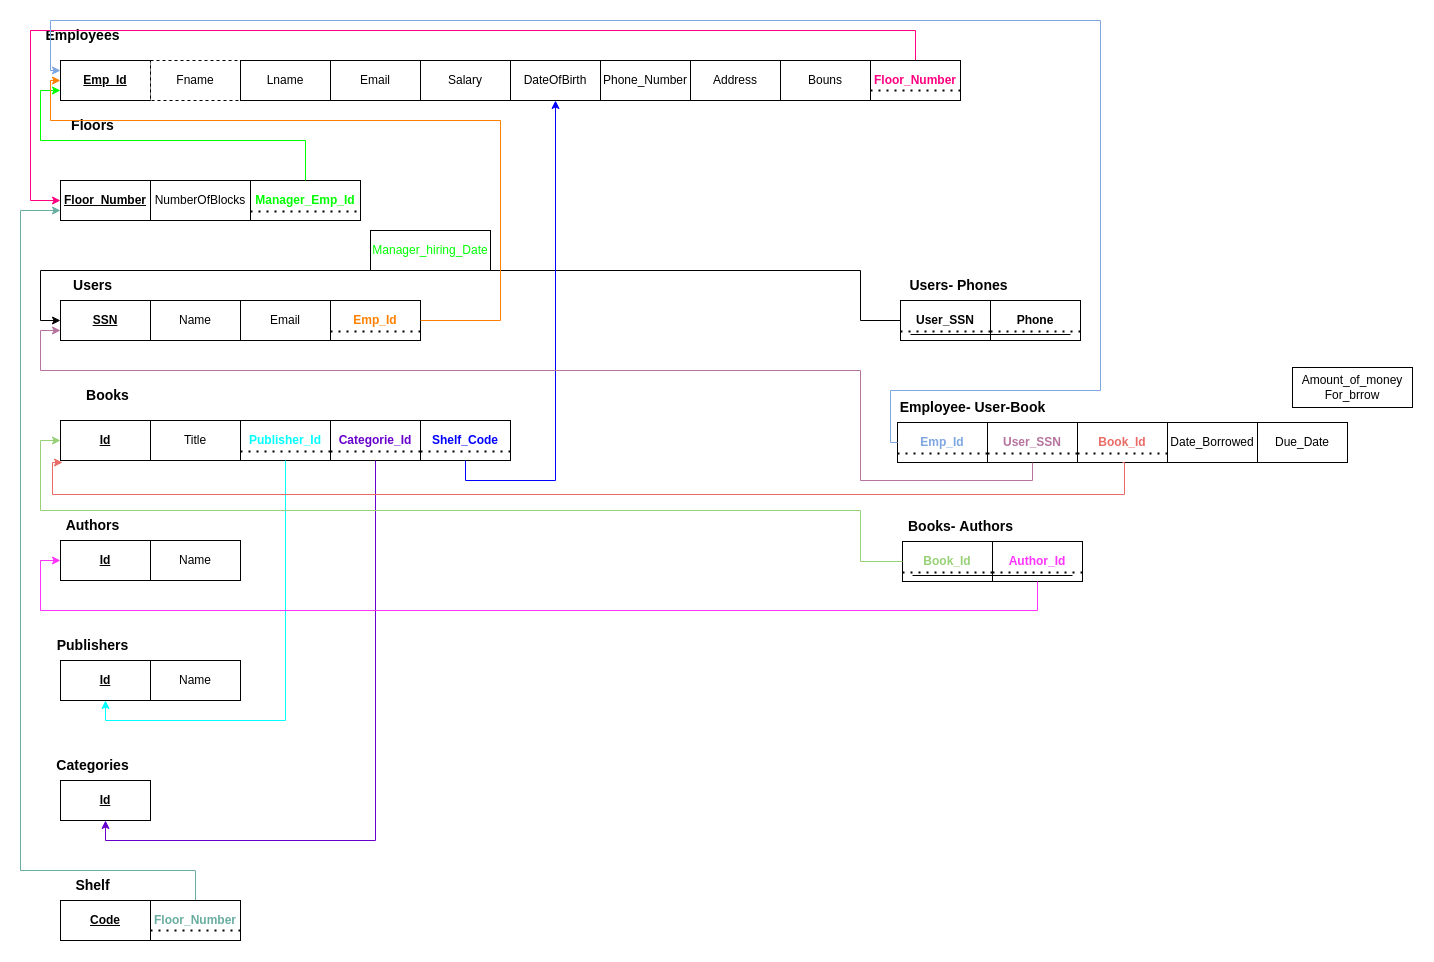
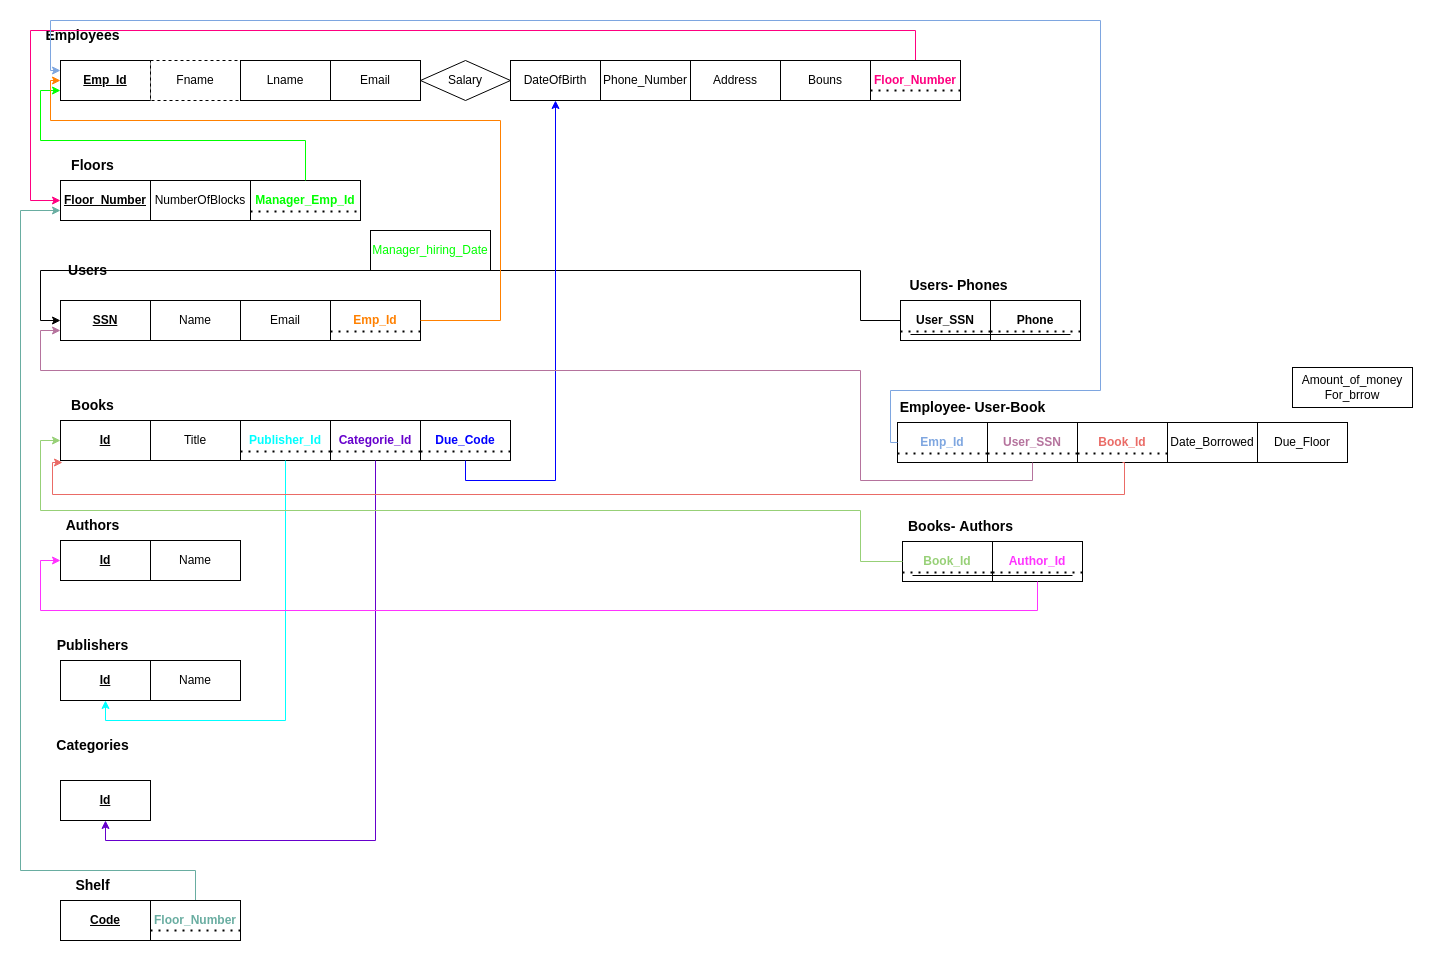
- <mxCell id="7" value="Salary" style="rounded=0;whiteSpace=wrap;html=1;" vertex="1" parent="1"><mxGeometry x="420" y="60" width="90" height="40" as="geometry" /></mxCell>
+ <mxCell id="7" value="Salary" style="rhombus;whiteSpace=wrap;html=1;" vertex="1" parent="1"><mxGeometry x="420" y="60" width="90" height="40" as="geometry" /></mxCell>
- <mxCell id="15" value="&lt;font style=&quot;font-size: 14px;&quot;&gt;&lt;b&gt;Floors&lt;/b&gt;&lt;/font&gt;" style="text;html=1;align=center;verticalAlign=middle;resizable=0;points=[];autosize=1;strokeColor=none;fillColor=none;" vertex="1" parent="1"><mxGeometry x="57" y="110" width="70" height="30" as="geometry" /></mxCell>
+ <mxCell id="15" value="&lt;font style=&quot;font-size: 14px;&quot;&gt;&lt;b&gt;Floors&lt;/b&gt;&lt;/font&gt;" style="text;html=1;align=center;verticalAlign=middle;resizable=0;points=[];autosize=1;strokeColor=none;fillColor=none;" vertex="1" parent="1"><mxGeometry x="57" y="150" width="70" height="30" as="geometry" /></mxCell>
- <mxCell id="18" value="&lt;b&gt;&lt;font style=&quot;font-size: 14px;&quot;&gt;Users&lt;/font&gt;&lt;/b&gt;" style="text;html=1;align=center;verticalAlign=middle;resizable=0;points=[];autosize=1;strokeColor=none;fillColor=none;" vertex="1" parent="1"><mxGeometry x="62" y="270" width="60" height="30" as="geometry" /></mxCell>
+ <mxCell id="18" value="&lt;b&gt;&lt;font style=&quot;font-size: 14px;&quot;&gt;Users&lt;/font&gt;&lt;/b&gt;" style="text;html=1;align=center;verticalAlign=middle;resizable=0;points=[];autosize=1;strokeColor=none;fillColor=none;" vertex="1" parent="1"><mxGeometry x="57" y="255" width="60" height="30" as="geometry" /></mxCell>
- <mxCell id="30" value="&lt;b&gt;&lt;font style=&quot;font-size: 14px;&quot;&gt;Books&lt;/font&gt;&lt;/b&gt;" style="text;html=1;align=center;verticalAlign=middle;resizable=0;points=[];autosize=1;strokeColor=none;fillColor=none;" vertex="1" parent="1"><mxGeometry x="72" y="380" width="70" height="30" as="geometry" /></mxCell>
+ <mxCell id="30" value="&lt;b&gt;&lt;font style=&quot;font-size: 14px;&quot;&gt;Books&lt;/font&gt;&lt;/b&gt;" style="text;html=1;align=center;verticalAlign=middle;resizable=0;points=[];autosize=1;strokeColor=none;fillColor=none;" vertex="1" parent="1"><mxGeometry x="57" y="390" width="70" height="30" as="geometry" /></mxCell>
- <mxCell id="65" value="&lt;b style=&quot;&quot;&gt;&lt;font color=&quot;#0000ff&quot; style=&quot;font-size: 12px;&quot;&gt;&lt;span style=&quot;text-wrap: nowrap;&quot;&gt;&lt;font style=&quot;&quot;&gt;Shelf_&lt;/font&gt;&lt;/span&gt;Code&lt;/font&gt;&lt;/b&gt;" style="rounded=0;whiteSpace=wrap;html=1;" vertex="1" parent="64"><mxGeometry width="90" height="40" as="geometry" /></mxCell>
+ <mxCell id="65" value="&lt;b style=&quot;&quot;&gt;&lt;font color=&quot;#0000ff&quot; style=&quot;font-size: 12px;&quot;&gt;&lt;span style=&quot;text-wrap: nowrap;&quot;&gt;&lt;font style=&quot;&quot;&gt;Due_&lt;/font&gt;&lt;/span&gt;Code&lt;/font&gt;&lt;/b&gt;" style="rounded=0;whiteSpace=wrap;html=1;" vertex="1" parent="64"><mxGeometry width="90" height="40" as="geometry" /></mxCell>
- <mxCell id="92" value="Due_Date" style="rounded=0;whiteSpace=wrap;html=1;" vertex="1" parent="1"><mxGeometry x="1257" y="422" width="90" height="40" as="geometry" /></mxCell>
+ <mxCell id="92" value="Due_Floor" style="rounded=0;whiteSpace=wrap;html=1;" vertex="1" parent="1"><mxGeometry x="1257" y="422" width="90" height="40" as="geometry" /></mxCell>
- <mxCell id="39" value="&lt;b&gt;&lt;font style=&quot;font-size: 14px;&quot;&gt;Categories&lt;/font&gt;&lt;/b&gt;" style="text;html=1;align=center;verticalAlign=middle;resizable=0;points=[];autosize=1;strokeColor=none;fillColor=none;" vertex="1" parent="1"><mxGeometry x="42" y="750" width="100" height="30" as="geometry" /></mxCell>
+ <mxCell id="39" value="&lt;b&gt;&lt;font style=&quot;font-size: 14px;&quot;&gt;Categories&lt;/font&gt;&lt;/b&gt;" style="text;html=1;align=center;verticalAlign=middle;resizable=0;points=[];autosize=1;strokeColor=none;fillColor=none;" vertex="1" parent="1"><mxGeometry x="42" y="730" width="100" height="30" as="geometry" /></mxCell>
